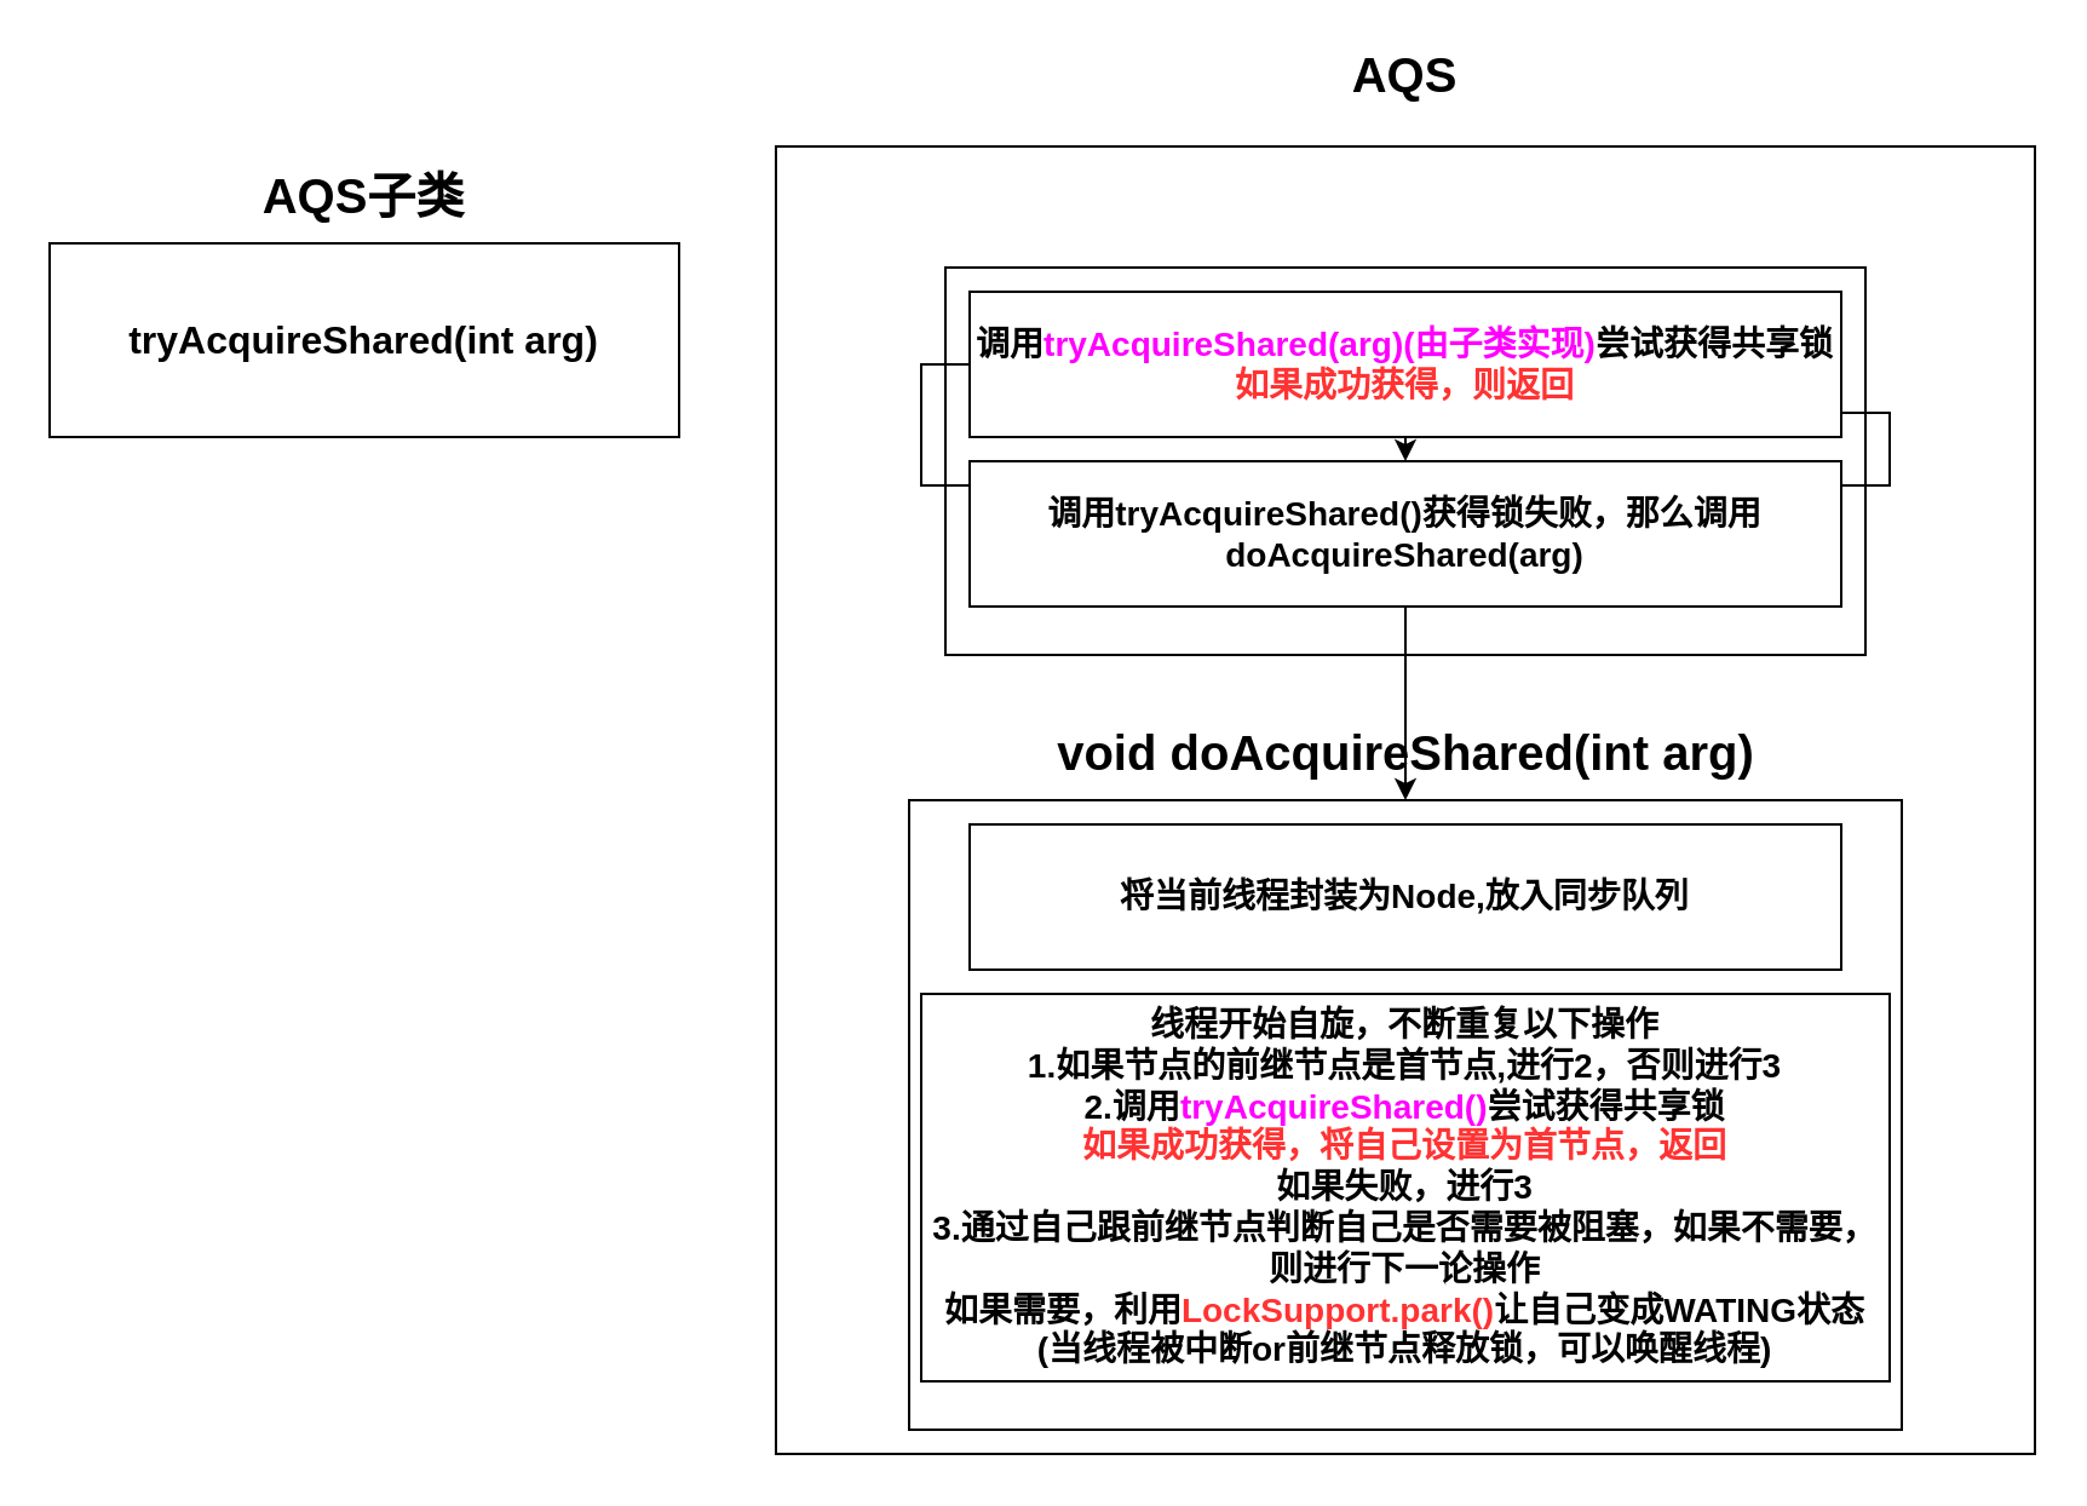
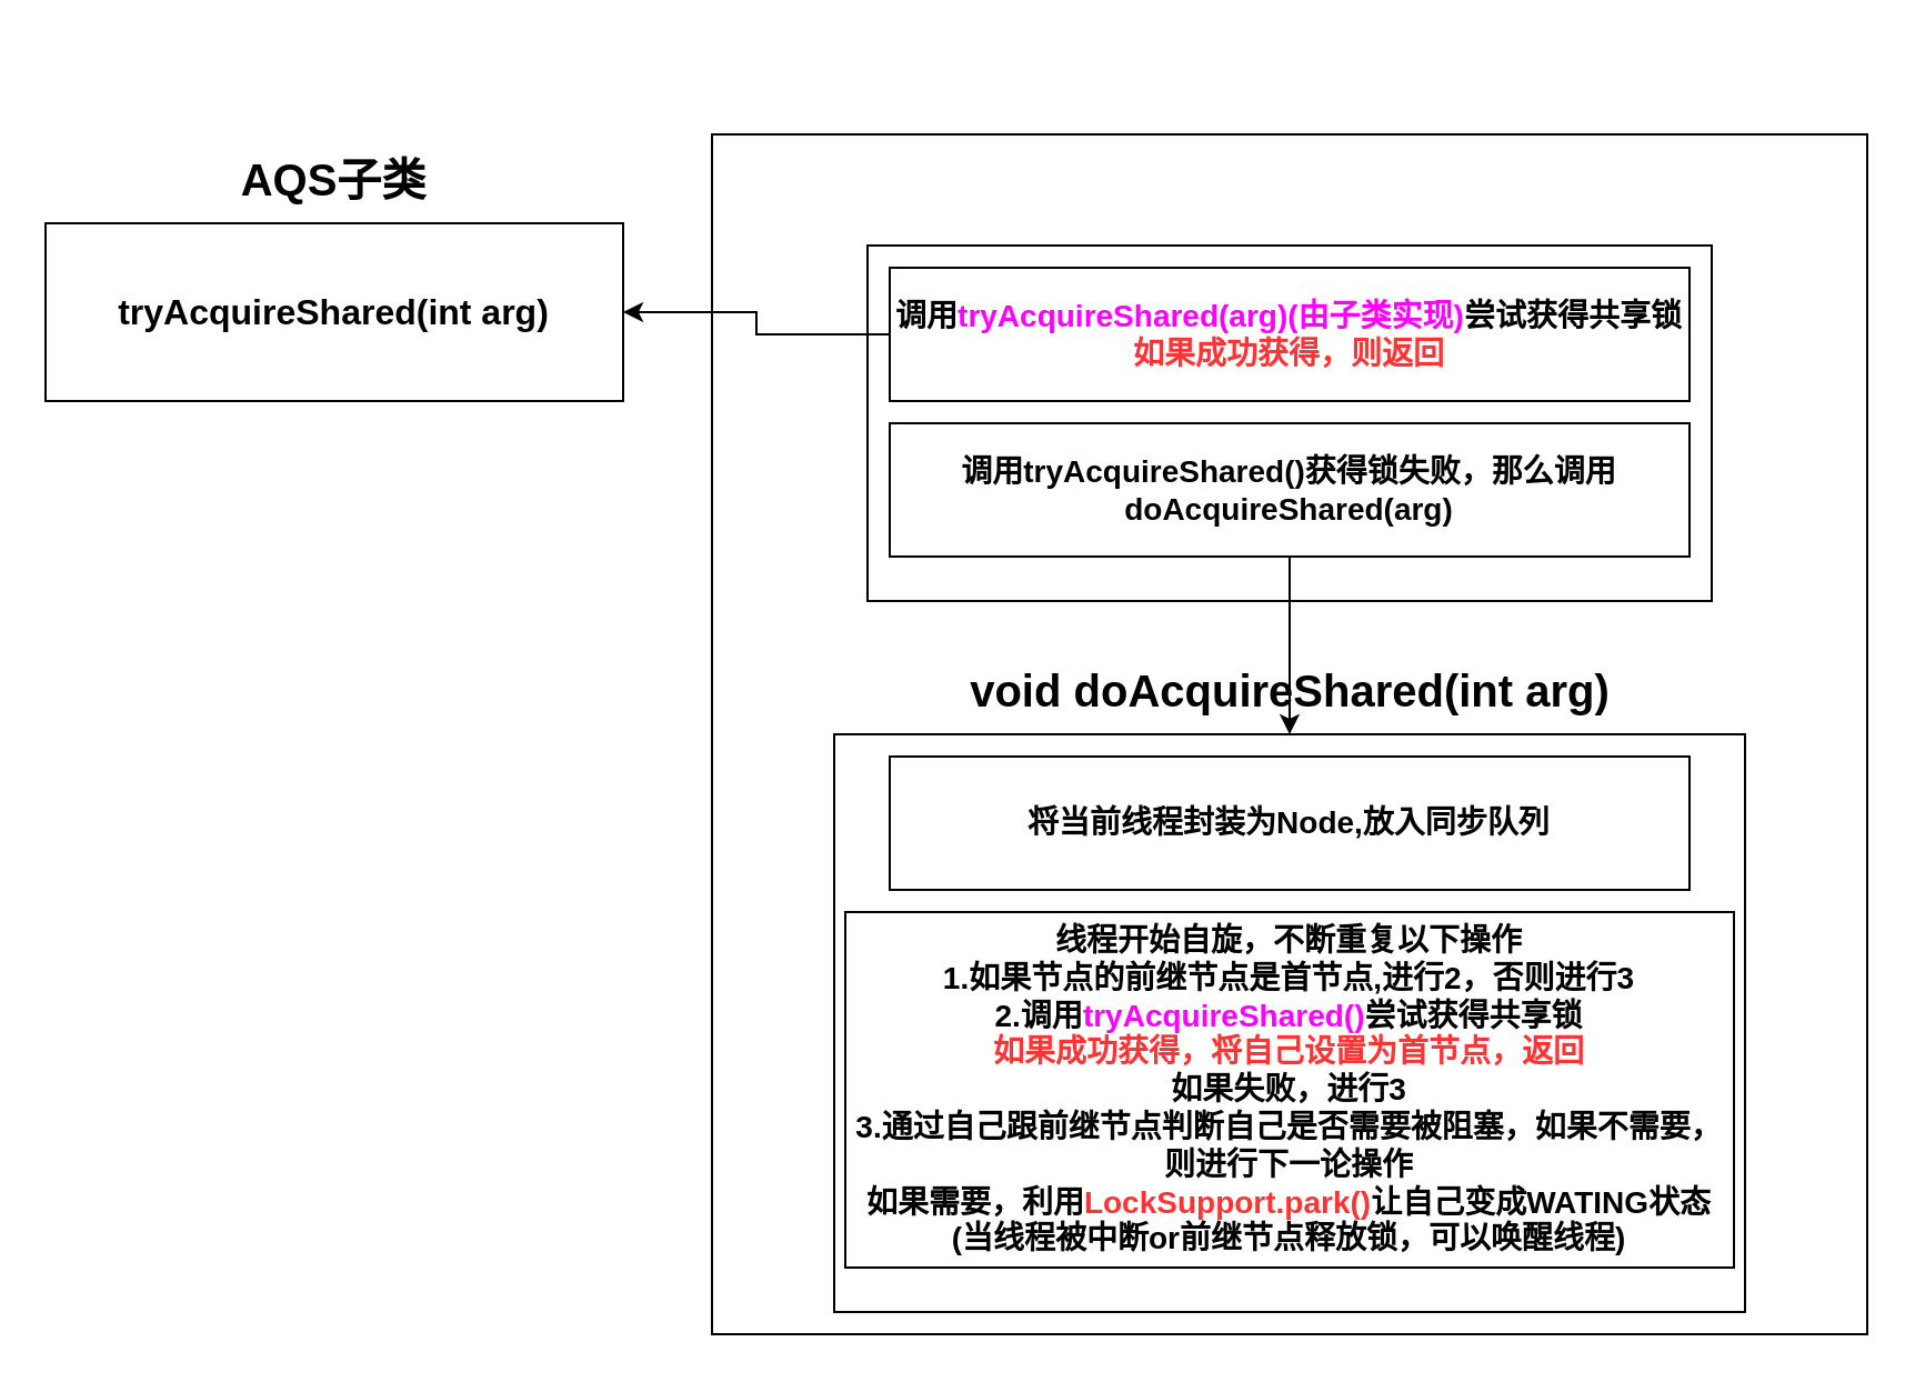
- <mxCell id="3" value="&lt;b&gt;&lt;font style=&quot;font-size: 20px&quot;&gt;AQS&lt;/font&gt;&lt;/b&gt;" style="text;html=1;strokeColor=none;fillColor=none;align=center;verticalAlign=middle;whiteSpace=wrap;rounded=0;" parent="1" vertex="1"><mxGeometry x="560" y="20" width="40" height="20" as="geometry" /></mxCell>
- <mxCell id="5" style="edgeStyle=orthogonalEdgeStyle;rounded=0;orthogonalLoop=1;jettySize=auto;html=1;exitX=0;exitY=0.5;exitDx=0;exitDy=0;" parent="1" source="6" target="10" edge="1"><mxGeometry relative="1" as="geometry" /></mxCell>
+ <mxCell id="5" style="edgeStyle=orthogonalEdgeStyle;rounded=0;orthogonalLoop=1;jettySize=auto;html=1;exitX=0;exitY=0.5;exitDx=0;exitDy=0;entryX=1;entryY=0.5;entryDx=0;entryDy=0;" parent="1" source="6" target="7" edge="1"><mxGeometry relative="1" as="geometry" /></mxCell>
